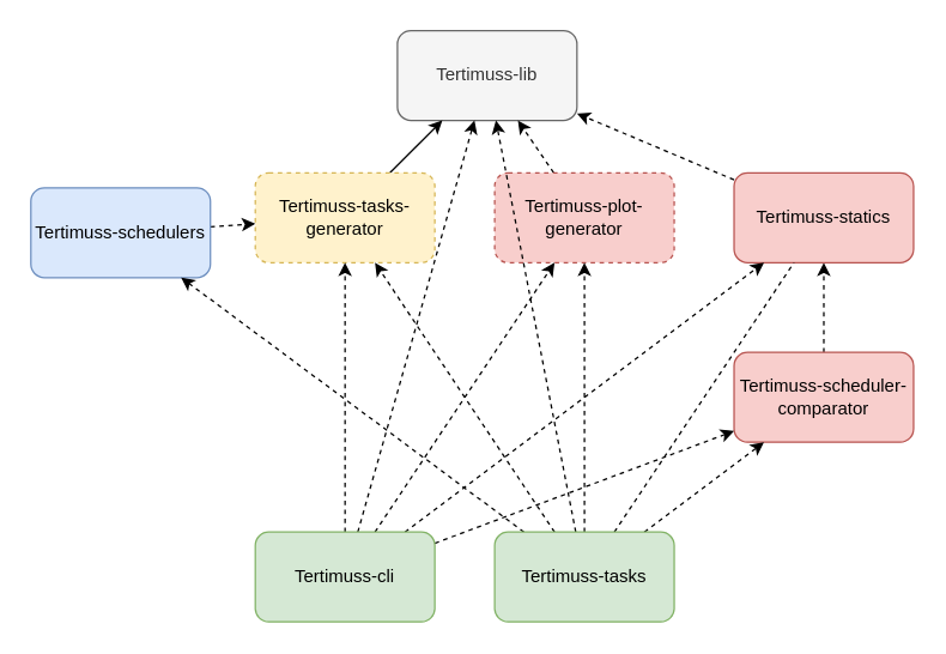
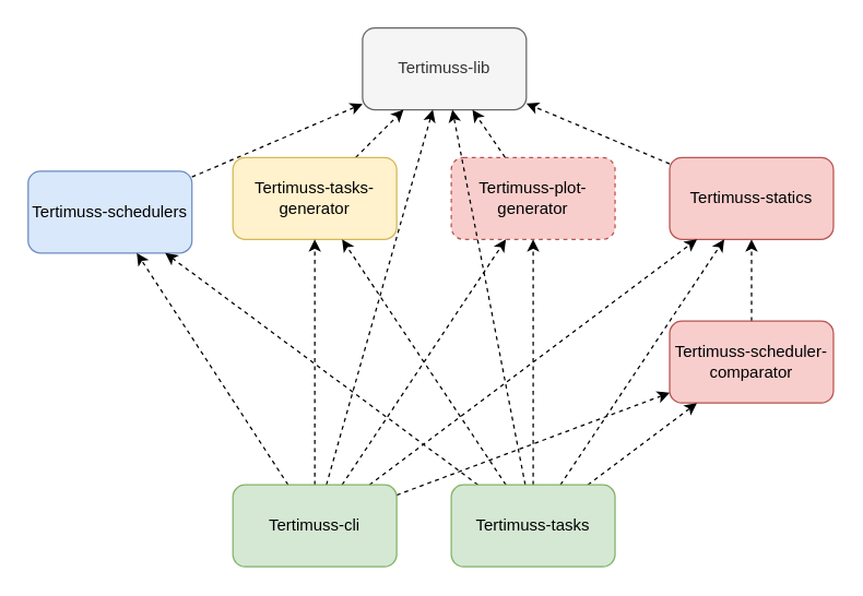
- <mxCell id="5" style="rounded=0;orthogonalLoop=1;jettySize=auto;html=1;dashed=0;" edge="1" parent="1" source="6" target="2"><mxGeometry relative="1" as="geometry" /></mxCell>
+ <mxCell id="5" style="rounded=0;orthogonalLoop=1;jettySize=auto;html=1;dashed=1;" edge="1" parent="1" source="6" target="2"><mxGeometry relative="1" as="geometry" /></mxCell>
- <mxCell id="6" value="Tertimuss-tasks-generator" style="rounded=1;whiteSpace=wrap;html=1;fillColor=#fff2cc;strokeColor=#d6b656;dashed=1;" vertex="1" parent="1"><mxGeometry x="170" y="115" width="120" height="60" as="geometry" /></mxCell>
+ <mxCell id="6" value="Tertimuss-tasks-generator" style="rounded=1;whiteSpace=wrap;html=1;fillColor=#fff2cc;strokeColor=#d6b656;" vertex="1" parent="1"><mxGeometry x="170" y="115" width="120" height="60" as="geometry" /></mxCell>
- <mxCell id="3" style="rounded=0;orthogonalLoop=1;jettySize=auto;html=1;dashed=1;" edge="1" parent="1" source="4" target="6"><mxGeometry relative="1" as="geometry" /></mxCell>
+ <mxCell id="3" style="rounded=0;orthogonalLoop=1;jettySize=auto;html=1;dashed=1;" edge="1" parent="1" source="4" target="2"><mxGeometry relative="1" as="geometry" /></mxCell>
- <mxCell id="14" style="edgeStyle=none;rounded=0;orthogonalLoop=1;jettySize=auto;html=1;dashed=1;endArrow=none;" edge="1" parent="1" source="19" target="12"><mxGeometry relative="1" as="geometry" /></mxCell>
+ <mxCell id="14" style="edgeStyle=none;rounded=0;orthogonalLoop=1;jettySize=auto;html=1;dashed=1;" edge="1" parent="1" source="19" target="12"><mxGeometry relative="1" as="geometry" /></mxCell>
+ <mxCell id="21" style="edgeStyle=none;rounded=0;orthogonalLoop=1;jettySize=auto;html=1;dashed=1;" edge="1" parent="1" source="26" target="4"><mxGeometry relative="1" as="geometry" /></mxCell>
